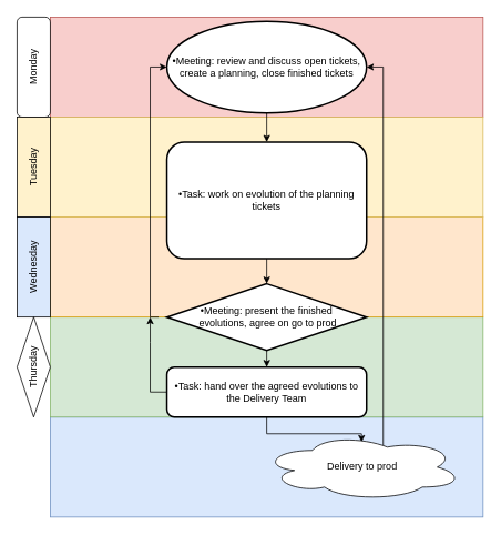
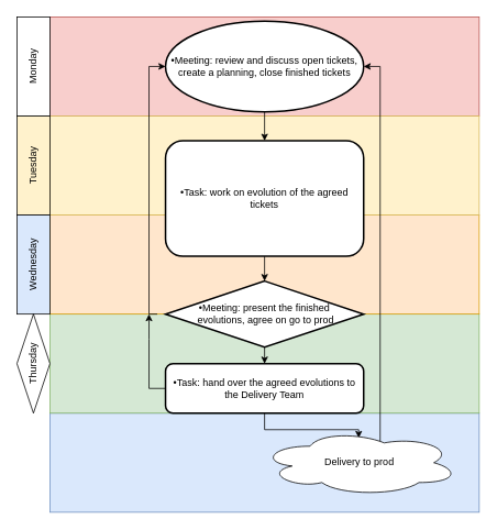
- <mxCell id="17" value="Monday" style="whiteSpace=wrap;html=1;horizontal=0;rounded=1;" vertex="1" parent="1"><mxGeometry x="20" y="20" width="40" height="120" as="geometry" /></mxCell>
+ <mxCell id="17" value="Monday" style="rounded=0;whiteSpace=wrap;html=1;horizontal=0;" vertex="1" parent="1"><mxGeometry x="20" y="20" width="40" height="120" as="geometry" /></mxCell>
- <mxCell id="11" value="•Task: work on evolution of the planning tickets" style="rounded=1;whiteSpace=wrap;html=1;strokeWidth=2;" vertex="1" parent="1"><mxGeometry x="200" y="170" width="240" height="140" as="geometry" /></mxCell>
+ <mxCell id="11" value="•Task: work on evolution of the agreed tickets" style="rounded=1;whiteSpace=wrap;html=1;strokeWidth=2;" vertex="1" parent="1"><mxGeometry x="200" y="170" width="240" height="140" as="geometry" /></mxCell>
